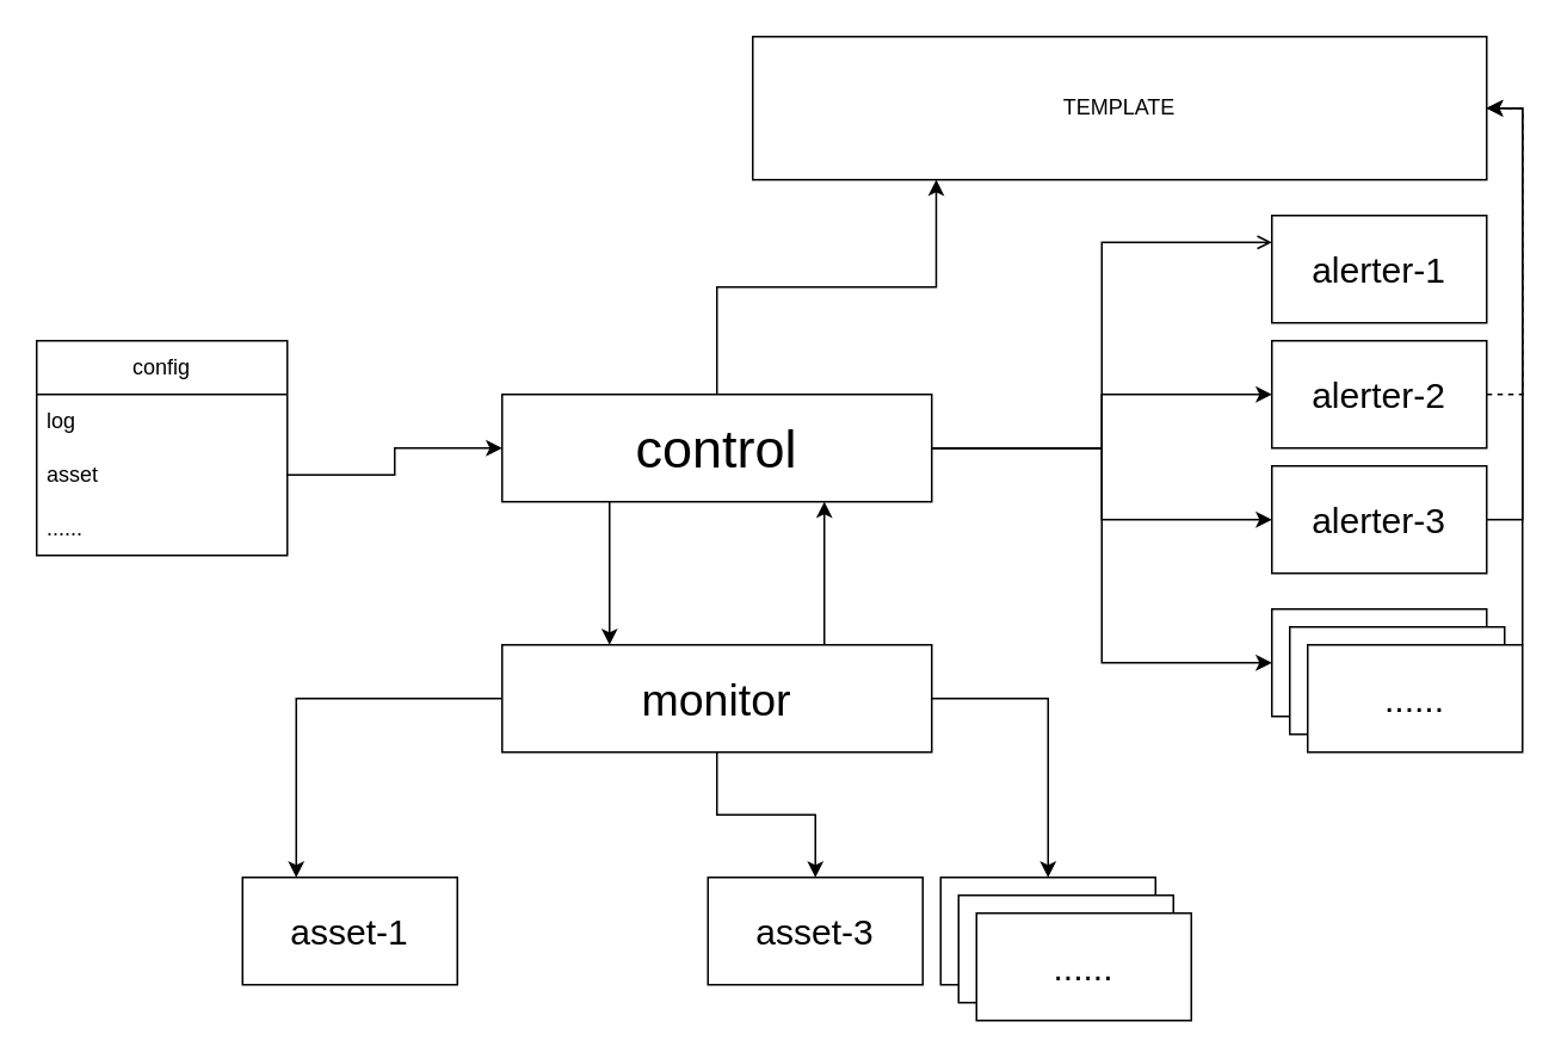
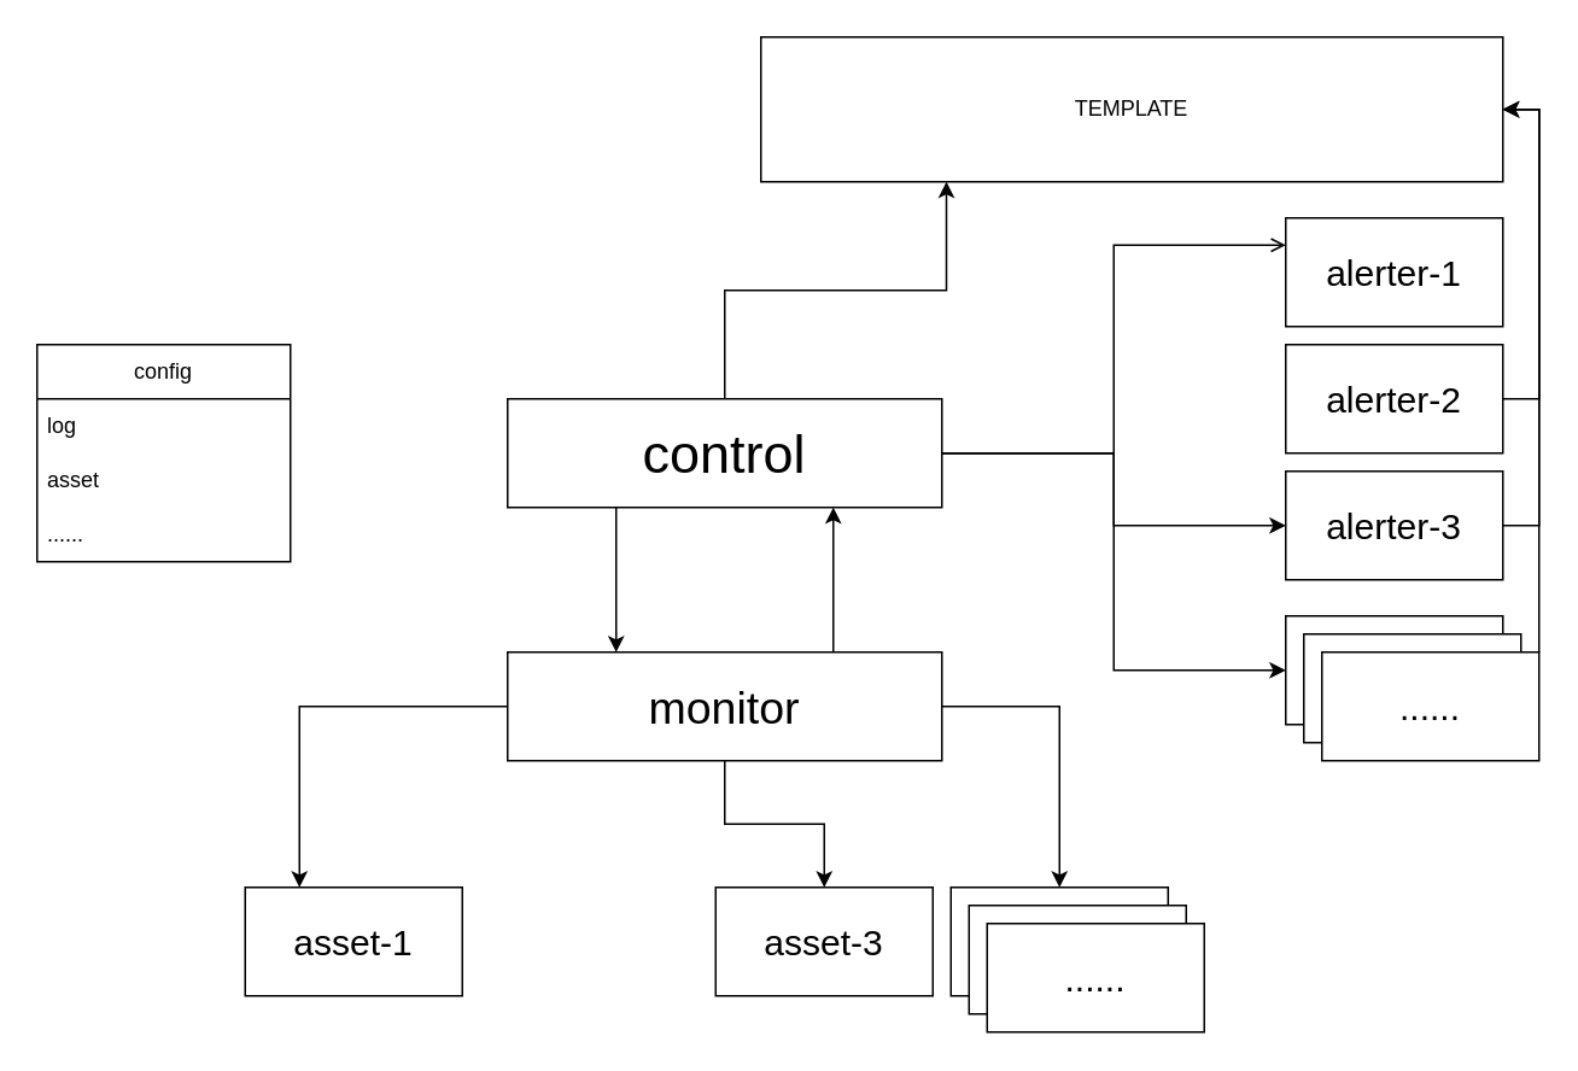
- <mxCell id="3" style="edgeStyle=orthogonalEdgeStyle;rounded=0;orthogonalLoop=1;jettySize=auto;html=1;entryX=0;entryY=0.5;entryDx=0;entryDy=0;" edge="1" parent="1" source="8" target="16"><mxGeometry relative="1" as="geometry" /></mxCell>
- <mxCell id="15" style="edgeStyle=orthogonalEdgeStyle;rounded=0;orthogonalLoop=1;jettySize=auto;html=1;entryX=1;entryY=0.5;entryDx=0;entryDy=0;dashed=1;" edge="1" parent="1" source="16" target="33"><mxGeometry relative="1" as="geometry"><Array as="points"><mxPoint x="850" y="220" /><mxPoint x="850" y="60" /></Array></mxGeometry></mxCell>
+ <mxCell id="15" style="edgeStyle=orthogonalEdgeStyle;rounded=0;orthogonalLoop=1;jettySize=auto;html=1;entryX=1;entryY=0.5;entryDx=0;entryDy=0;" edge="1" parent="1" source="16" target="33"><mxGeometry relative="1" as="geometry"><Array as="points"><mxPoint x="850" y="220" /><mxPoint x="850" y="60" /></Array></mxGeometry></mxCell>
- <mxCell id="13" style="edgeStyle=orthogonalEdgeStyle;rounded=0;orthogonalLoop=1;jettySize=auto;html=1;entryX=0;entryY=0.5;entryDx=0;entryDy=0;" edge="1" parent="1" source="11" target="8"><mxGeometry relative="1" as="geometry" /></mxCell>
